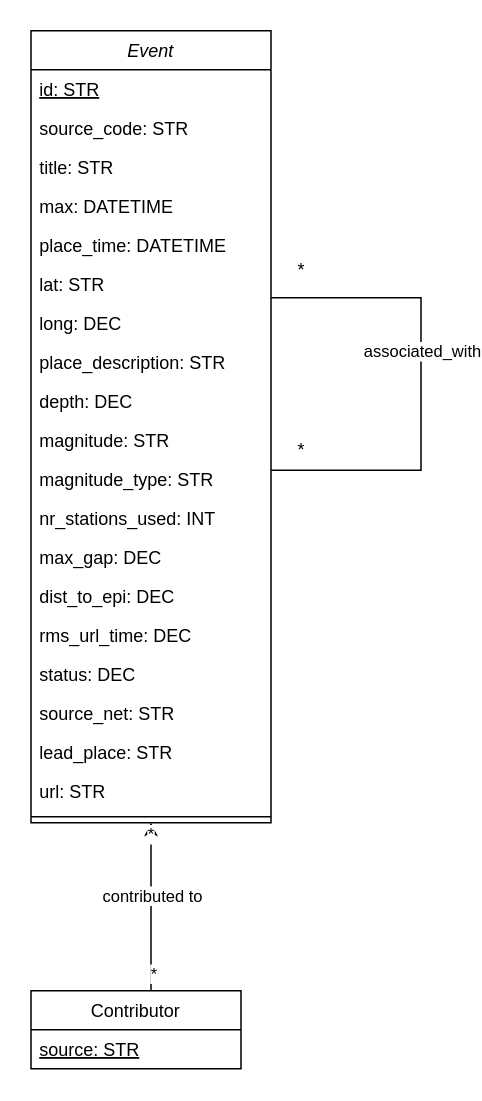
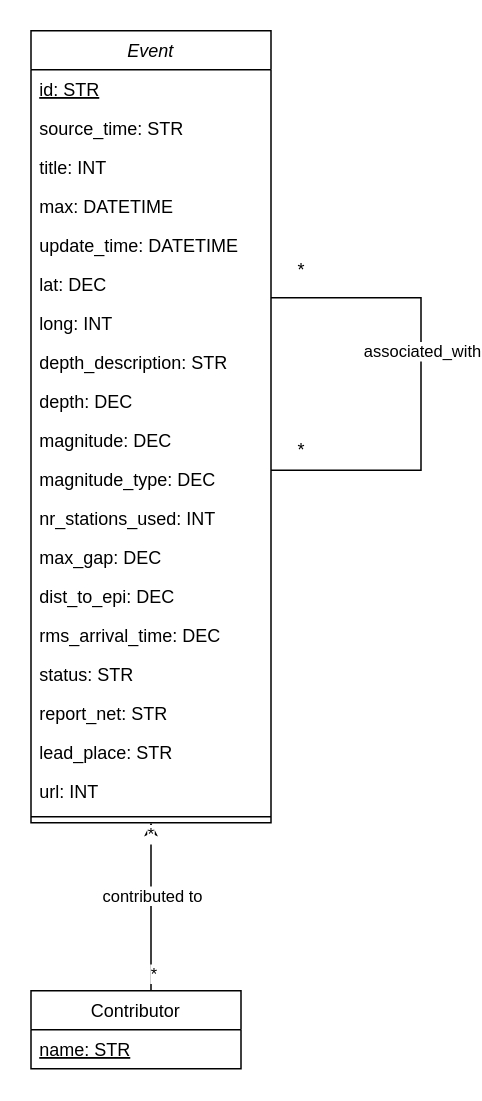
- <mxCell id="4" value="source_code: STR" style="text;align=left;verticalAlign=top;spacingLeft=4;spacingRight=4;overflow=hidden;rotatable=0;points=[[0,0.5],[1,0.5]];portConstraint=eastwest;" parent="2" vertex="1"><mxGeometry y="52" width="160" height="26" as="geometry" /></mxCell>
+ <mxCell id="4" value="source_time: STR" style="text;align=left;verticalAlign=top;spacingLeft=4;spacingRight=4;overflow=hidden;rotatable=0;points=[[0,0.5],[1,0.5]];portConstraint=eastwest;" parent="2" vertex="1"><mxGeometry y="52" width="160" height="26" as="geometry" /></mxCell>
- <mxCell id="5" value="title: STR" style="text;align=left;verticalAlign=top;spacingLeft=4;spacingRight=4;overflow=hidden;rotatable=0;points=[[0,0.5],[1,0.5]];portConstraint=eastwest;" parent="2" vertex="1"><mxGeometry y="78" width="160" height="26" as="geometry" /></mxCell>
+ <mxCell id="5" value="title: INT" style="text;align=left;verticalAlign=top;spacingLeft=4;spacingRight=4;overflow=hidden;rotatable=0;points=[[0,0.5],[1,0.5]];portConstraint=eastwest;" parent="2" vertex="1"><mxGeometry y="78" width="160" height="26" as="geometry" /></mxCell>
- <mxCell id="7" value="place_time: DATETIME" style="text;align=left;verticalAlign=top;spacingLeft=4;spacingRight=4;overflow=hidden;rotatable=0;points=[[0,0.5],[1,0.5]];portConstraint=eastwest;rounded=0;shadow=0;html=0;" parent="2" vertex="1"><mxGeometry y="130" width="160" height="26" as="geometry" /></mxCell>
+ <mxCell id="7" value="update_time: DATETIME" style="text;align=left;verticalAlign=top;spacingLeft=4;spacingRight=4;overflow=hidden;rotatable=0;points=[[0,0.5],[1,0.5]];portConstraint=eastwest;rounded=0;shadow=0;html=0;" parent="2" vertex="1"><mxGeometry y="130" width="160" height="26" as="geometry" /></mxCell>
- <mxCell id="8" value="lat: STR" style="text;align=left;verticalAlign=top;spacingLeft=4;spacingRight=4;overflow=hidden;rotatable=0;points=[[0,0.5],[1,0.5]];portConstraint=eastwest;" parent="2" vertex="1"><mxGeometry y="156" width="160" height="26" as="geometry" /></mxCell>
+ <mxCell id="8" value="lat: DEC" style="text;align=left;verticalAlign=top;spacingLeft=4;spacingRight=4;overflow=hidden;rotatable=0;points=[[0,0.5],[1,0.5]];portConstraint=eastwest;" parent="2" vertex="1"><mxGeometry y="156" width="160" height="26" as="geometry" /></mxCell>
- <mxCell id="9" value="long: DEC" style="text;align=left;verticalAlign=top;spacingLeft=4;spacingRight=4;overflow=hidden;rotatable=0;points=[[0,0.5],[1,0.5]];portConstraint=eastwest;" parent="2" vertex="1"><mxGeometry y="182" width="160" height="26" as="geometry" /></mxCell>
+ <mxCell id="9" value="long: INT" style="text;align=left;verticalAlign=top;spacingLeft=4;spacingRight=4;overflow=hidden;rotatable=0;points=[[0,0.5],[1,0.5]];portConstraint=eastwest;" parent="2" vertex="1"><mxGeometry y="182" width="160" height="26" as="geometry" /></mxCell>
- <mxCell id="10" value="place_description: STR" style="text;align=left;verticalAlign=top;spacingLeft=4;spacingRight=4;overflow=hidden;rotatable=0;points=[[0,0.5],[1,0.5]];portConstraint=eastwest;rounded=0;shadow=0;html=0;" parent="2" vertex="1"><mxGeometry y="208" width="160" height="26" as="geometry" /></mxCell>
+ <mxCell id="10" value="depth_description: STR" style="text;align=left;verticalAlign=top;spacingLeft=4;spacingRight=4;overflow=hidden;rotatable=0;points=[[0,0.5],[1,0.5]];portConstraint=eastwest;rounded=0;shadow=0;html=0;" parent="2" vertex="1"><mxGeometry y="208" width="160" height="26" as="geometry" /></mxCell>
- <mxCell id="12" value="magnitude: STR" style="text;align=left;verticalAlign=top;spacingLeft=4;spacingRight=4;overflow=hidden;rotatable=0;points=[[0,0.5],[1,0.5]];portConstraint=eastwest;rounded=0;shadow=0;html=0;" parent="2" vertex="1"><mxGeometry y="260" width="160" height="26" as="geometry" /></mxCell>
+ <mxCell id="12" value="magnitude: DEC" style="text;align=left;verticalAlign=top;spacingLeft=4;spacingRight=4;overflow=hidden;rotatable=0;points=[[0,0.5],[1,0.5]];portConstraint=eastwest;rounded=0;shadow=0;html=0;" parent="2" vertex="1"><mxGeometry y="260" width="160" height="26" as="geometry" /></mxCell>
- <mxCell id="13" value="magnitude_type: STR" style="text;align=left;verticalAlign=top;spacingLeft=4;spacingRight=4;overflow=hidden;rotatable=0;points=[[0,0.5],[1,0.5]];portConstraint=eastwest;rounded=0;shadow=0;html=0;" parent="2" vertex="1"><mxGeometry y="286" width="160" height="26" as="geometry" /></mxCell>
+ <mxCell id="13" value="magnitude_type: DEC" style="text;align=left;verticalAlign=top;spacingLeft=4;spacingRight=4;overflow=hidden;rotatable=0;points=[[0,0.5],[1,0.5]];portConstraint=eastwest;rounded=0;shadow=0;html=0;" parent="2" vertex="1"><mxGeometry y="286" width="160" height="26" as="geometry" /></mxCell>
- <mxCell id="17" value="rms_url_time: DEC" style="text;align=left;verticalAlign=top;spacingLeft=4;spacingRight=4;overflow=hidden;rotatable=0;points=[[0,0.5],[1,0.5]];portConstraint=eastwest;rounded=0;shadow=0;html=0;" parent="2" vertex="1"><mxGeometry y="390" width="160" height="26" as="geometry" /></mxCell>
+ <mxCell id="17" value="rms_arrival_time: DEC" style="text;align=left;verticalAlign=top;spacingLeft=4;spacingRight=4;overflow=hidden;rotatable=0;points=[[0,0.5],[1,0.5]];portConstraint=eastwest;rounded=0;shadow=0;html=0;" parent="2" vertex="1"><mxGeometry y="390" width="160" height="26" as="geometry" /></mxCell>
- <mxCell id="18" value="status: DEC" style="text;align=left;verticalAlign=top;spacingLeft=4;spacingRight=4;overflow=hidden;rotatable=0;points=[[0,0.5],[1,0.5]];portConstraint=eastwest;rounded=0;shadow=0;html=0;" parent="2" vertex="1"><mxGeometry y="416" width="160" height="26" as="geometry" /></mxCell>
+ <mxCell id="18" value="status: STR" style="text;align=left;verticalAlign=top;spacingLeft=4;spacingRight=4;overflow=hidden;rotatable=0;points=[[0,0.5],[1,0.5]];portConstraint=eastwest;rounded=0;shadow=0;html=0;" parent="2" vertex="1"><mxGeometry y="416" width="160" height="26" as="geometry" /></mxCell>
- <mxCell id="19" value="source_net: STR" style="text;align=left;verticalAlign=top;spacingLeft=4;spacingRight=4;overflow=hidden;rotatable=0;points=[[0,0.5],[1,0.5]];portConstraint=eastwest;rounded=0;shadow=0;html=0;" parent="2" vertex="1"><mxGeometry y="442" width="160" height="26" as="geometry" /></mxCell>
+ <mxCell id="19" value="report_net: STR" style="text;align=left;verticalAlign=top;spacingLeft=4;spacingRight=4;overflow=hidden;rotatable=0;points=[[0,0.5],[1,0.5]];portConstraint=eastwest;rounded=0;shadow=0;html=0;" parent="2" vertex="1"><mxGeometry y="442" width="160" height="26" as="geometry" /></mxCell>
- <mxCell id="21" value="url: STR" style="text;align=left;verticalAlign=top;spacingLeft=4;spacingRight=4;overflow=hidden;rotatable=0;points=[[0,0.5],[1,0.5]];portConstraint=eastwest;rounded=0;shadow=0;html=0;" parent="2" vertex="1"><mxGeometry y="494" width="160" height="26" as="geometry" /></mxCell>
+ <mxCell id="21" value="url: INT" style="text;align=left;verticalAlign=top;spacingLeft=4;spacingRight=4;overflow=hidden;rotatable=0;points=[[0,0.5],[1,0.5]];portConstraint=eastwest;rounded=0;shadow=0;html=0;" parent="2" vertex="1"><mxGeometry y="494" width="160" height="26" as="geometry" /></mxCell>
- <mxCell id="28" value="source: STR" style="text;strokeColor=none;fillColor=none;align=left;verticalAlign=top;spacingLeft=4;spacingRight=4;overflow=hidden;rotatable=0;points=[[0,0.5],[1,0.5]];portConstraint=eastwest;fontStyle=4" parent="27" vertex="1"><mxGeometry y="26" width="140" height="26" as="geometry" /></mxCell>
+ <mxCell id="28" value="name: STR" style="text;strokeColor=none;fillColor=none;align=left;verticalAlign=top;spacingLeft=4;spacingRight=4;overflow=hidden;rotatable=0;points=[[0,0.5],[1,0.5]];portConstraint=eastwest;fontStyle=4" parent="27" vertex="1"><mxGeometry y="26" width="140" height="26" as="geometry" /></mxCell>
